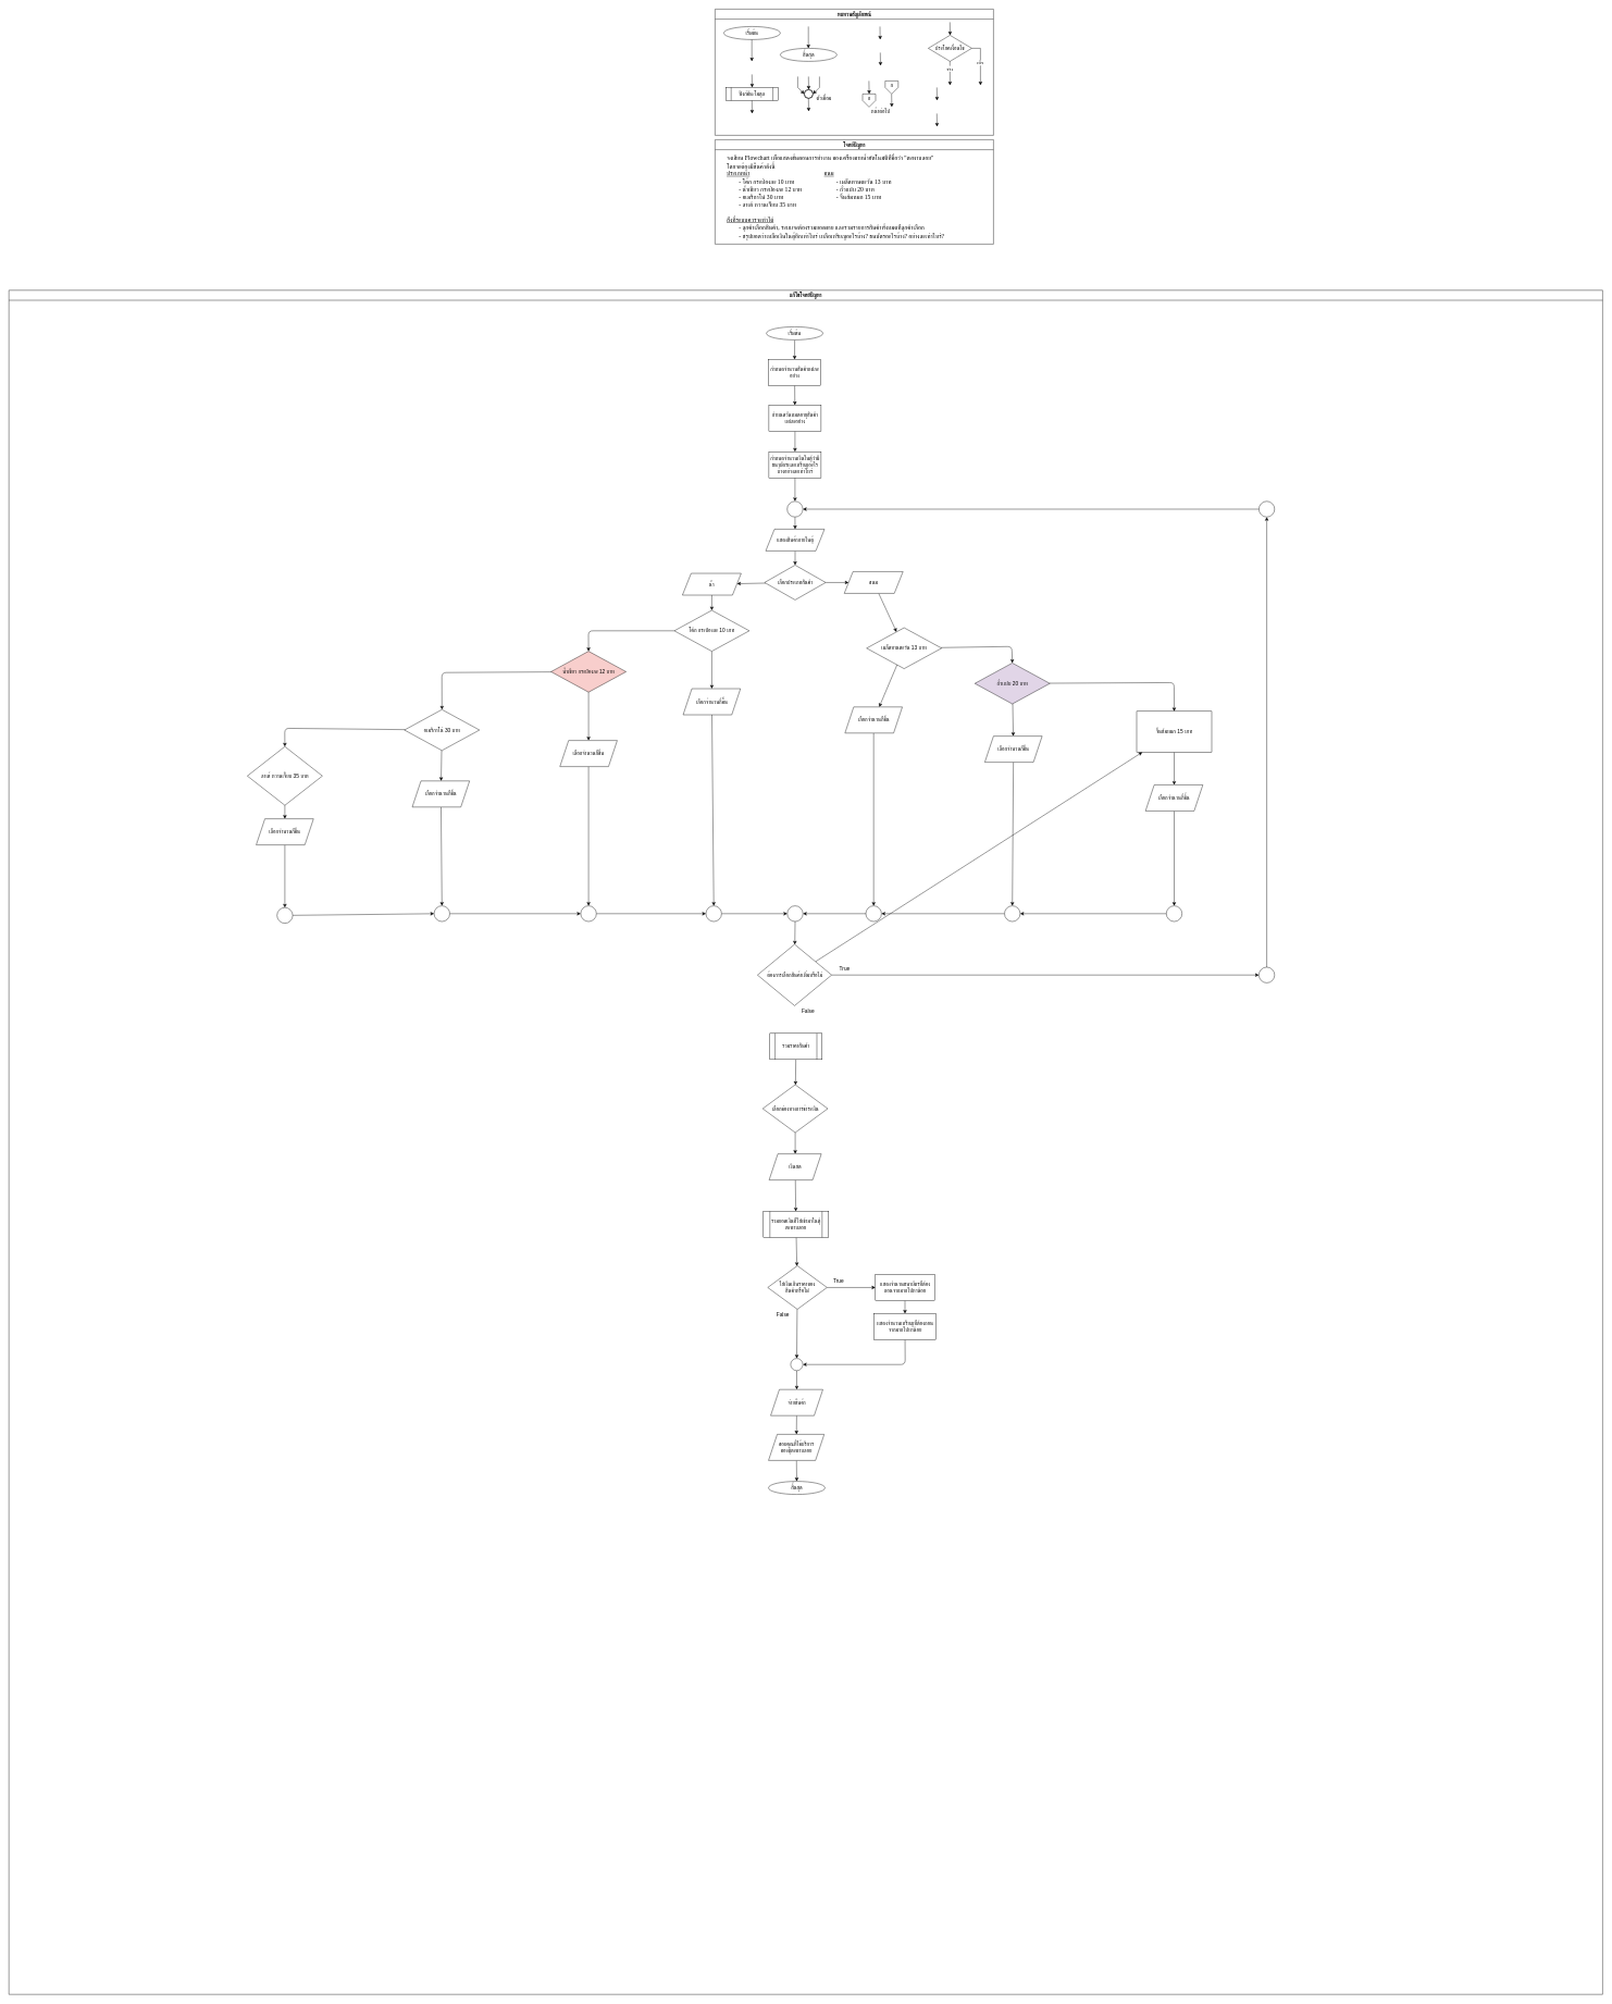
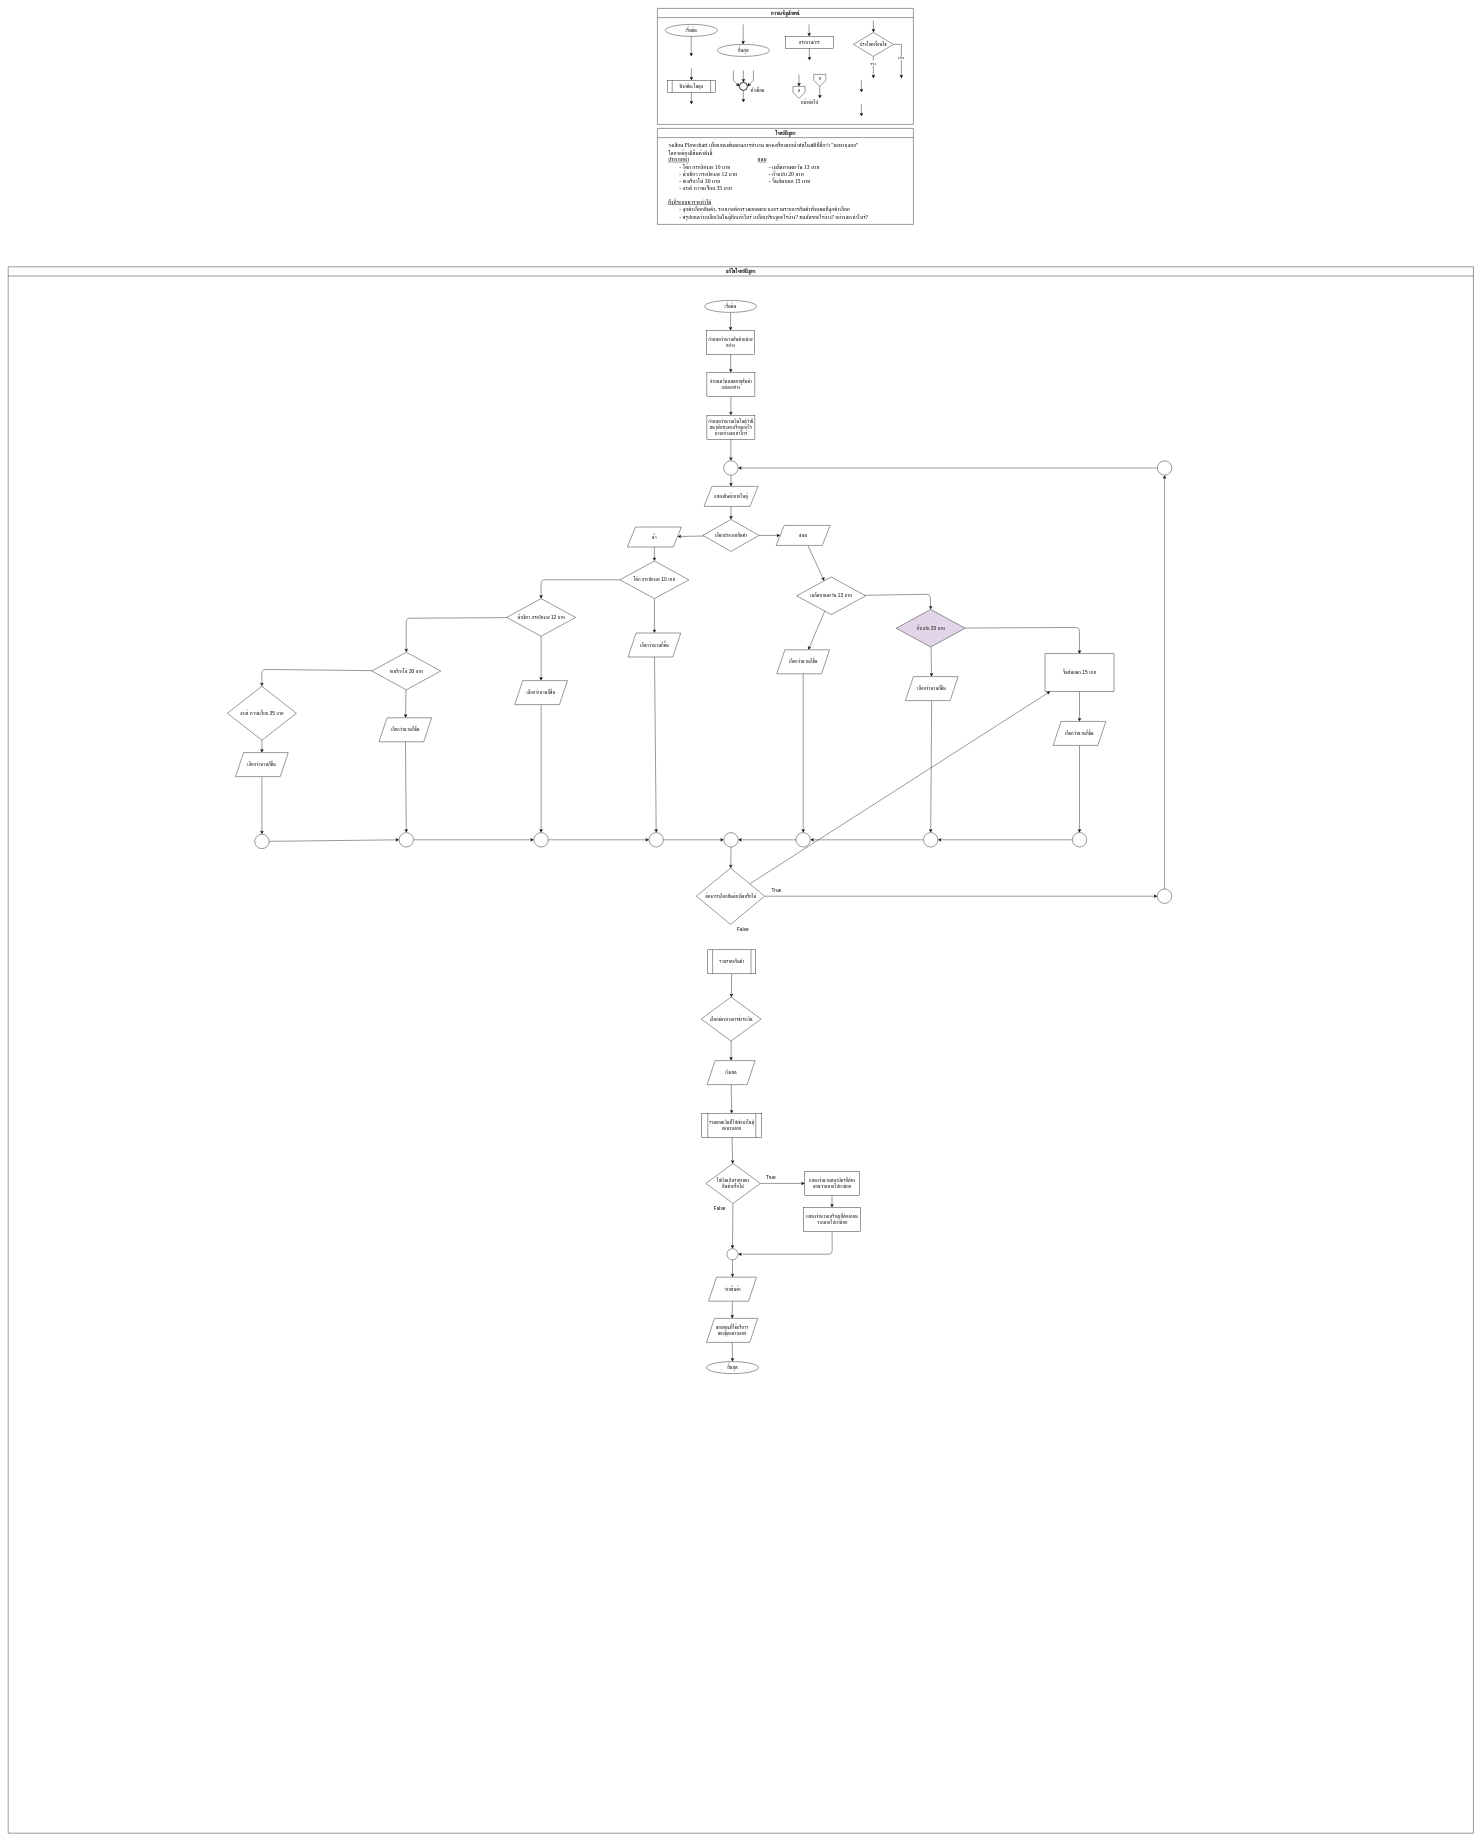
- <mxCell id="2" value="ทบทวนสัญลักษณ์" style="swimlane;fontFamily=Sarabun;fontSource=https%3A%2F%2Ffonts.googleapis.com%2Fcss%3Ffamily%3DSarabun;" parent="1" vertex="1"><mxGeometry x="1643" y="20" width="640" height="290" as="geometry" /></mxCell>
+ <mxCell id="2" value="หวานเจัญลักษณ์" style="swimlane;fontFamily=Sarabun;fontSource=https%3A%2F%2Ffonts.googleapis.com%2Fcss%3Ffamily%3DSarabun;" parent="1" vertex="1"><mxGeometry x="1643" y="20" width="640" height="290" as="geometry" /></mxCell>
+ <mxCell id="7" value="กระบวนการ" style="rounded=0;whiteSpace=wrap;html=1;fontFamily=Sarabun;fontSource=https%3A%2F%2Ffonts.googleapis.com%2Fcss%3Ffamily%3DSarabun;" parent="2" vertex="1"><mxGeometry x="320" y="70" width="120" height="30" as="geometry" /></mxCell>
- <mxCell id="50" value="น้ำเขียว กระป๋องละ 12 บาท" style="rhombus;whiteSpace=wrap;html=1;fillColor=#f8cecc;" parent="34" vertex="1"><mxGeometry x="1246" y="829.56" width="172.5" height="94" as="geometry" /></mxCell>
+ <mxCell id="50" value="น้ำเขียว กระป๋องละ 12 บาท" style="rhombus;whiteSpace=wrap;html=1;" parent="34" vertex="1"><mxGeometry x="1246" y="829.56" width="172.5" height="94" as="geometry" /></mxCell>
